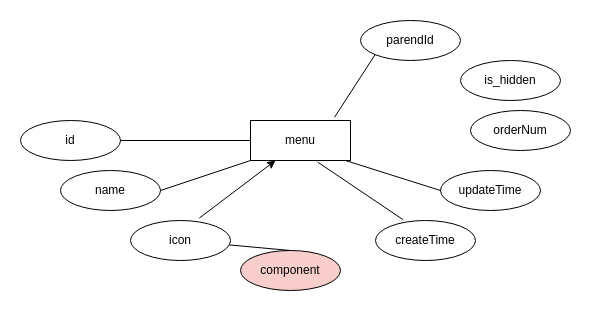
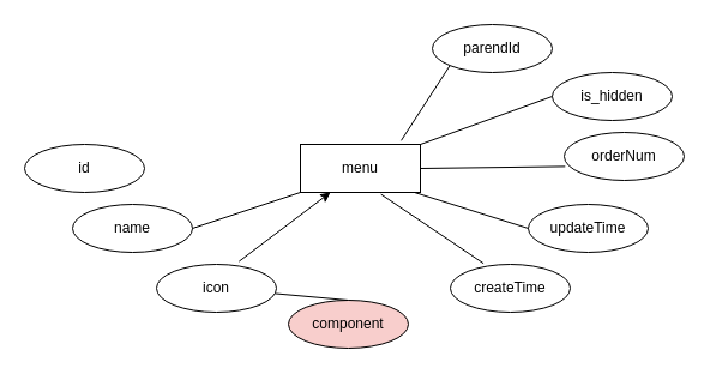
+ <mxCell id="19" value="" style="endArrow=none;html=1;rounded=0;exitX=1;exitY=0;exitDx=0;exitDy=0;entryX=0;entryY=0.5;entryDx=0;entryDy=0;" edge="1" parent="1" source="2" target="9"><mxGeometry relative="1" as="geometry"><mxPoint x="310" y="80" as="sourcePoint" /><mxPoint x="440" y="80" as="targetPoint" /></mxGeometry></mxCell>
+ <mxCell id="18" value="" style="endArrow=none;html=1;rounded=0;exitX=1;exitY=0.5;exitDx=0;exitDy=0;entryX=0.008;entryY=0.71;entryDx=0;entryDy=0;entryPerimeter=0;" edge="1" parent="1" source="2" target="10"><mxGeometry relative="1" as="geometry"><mxPoint x="360" y="139.5" as="sourcePoint" /><mxPoint x="450" y="150" as="targetPoint" /></mxGeometry></mxCell>
- <mxCell id="12" value="" style="endArrow=none;html=1;rounded=0;exitX=1;exitY=0.5;exitDx=0;exitDy=0;entryX=0;entryY=0.5;entryDx=0;entryDy=0;" edge="1" parent="1" source="3" target="2"><mxGeometry relative="1" as="geometry"><mxPoint x="310" y="220" as="sourcePoint" /><mxPoint x="470" y="220" as="targetPoint" /></mxGeometry></mxCell>
